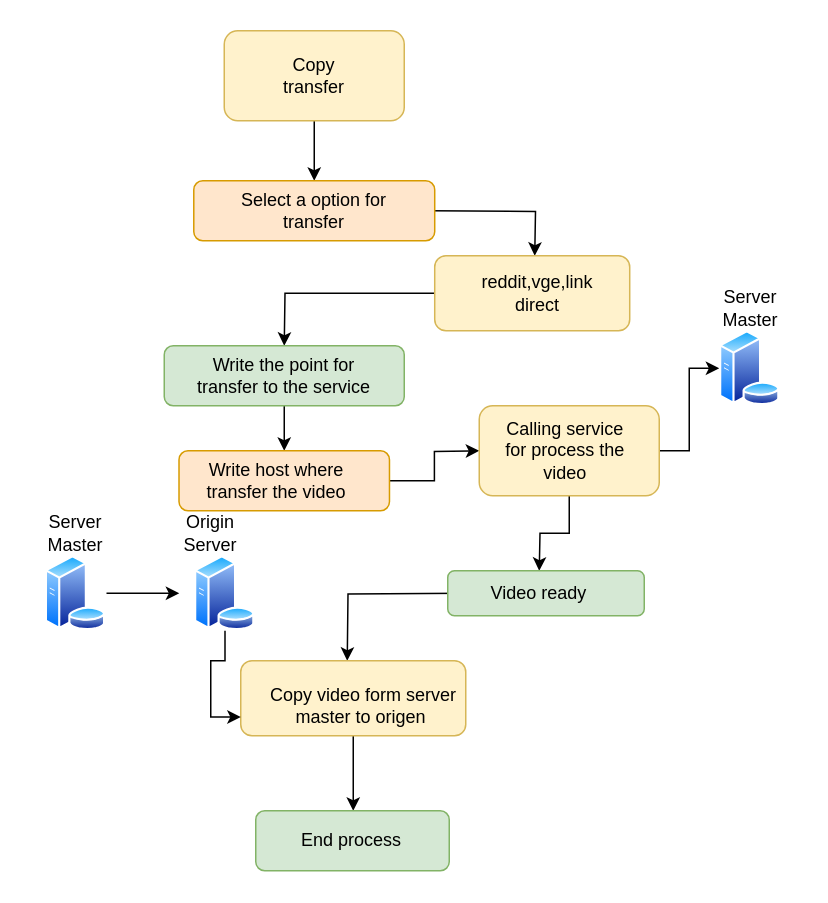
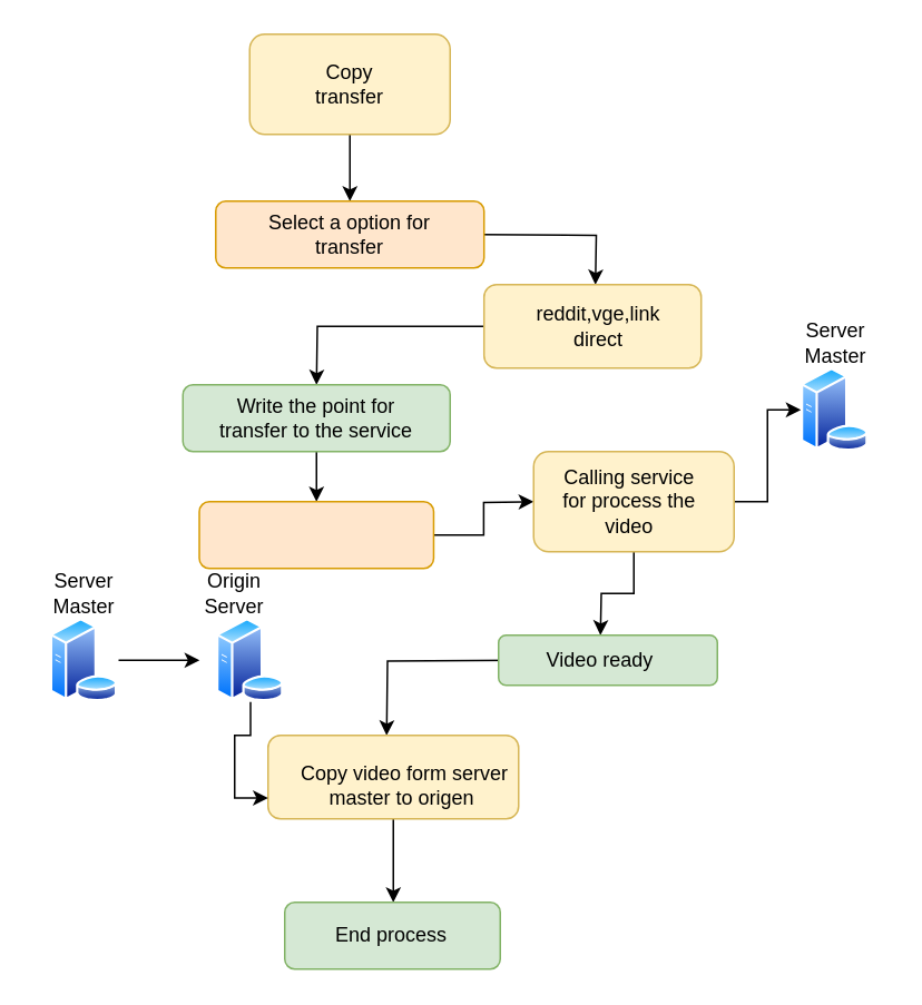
- <mxCell id="16" value="Write host where transfer the video" style="text;html=1;strokeColor=none;fillColor=none;align=center;verticalAlign=middle;whiteSpace=wrap;rounded=0;" vertex="1" parent="1"><mxGeometry x="129" y="312.5" width="110" height="15" as="geometry" /></mxCell>
